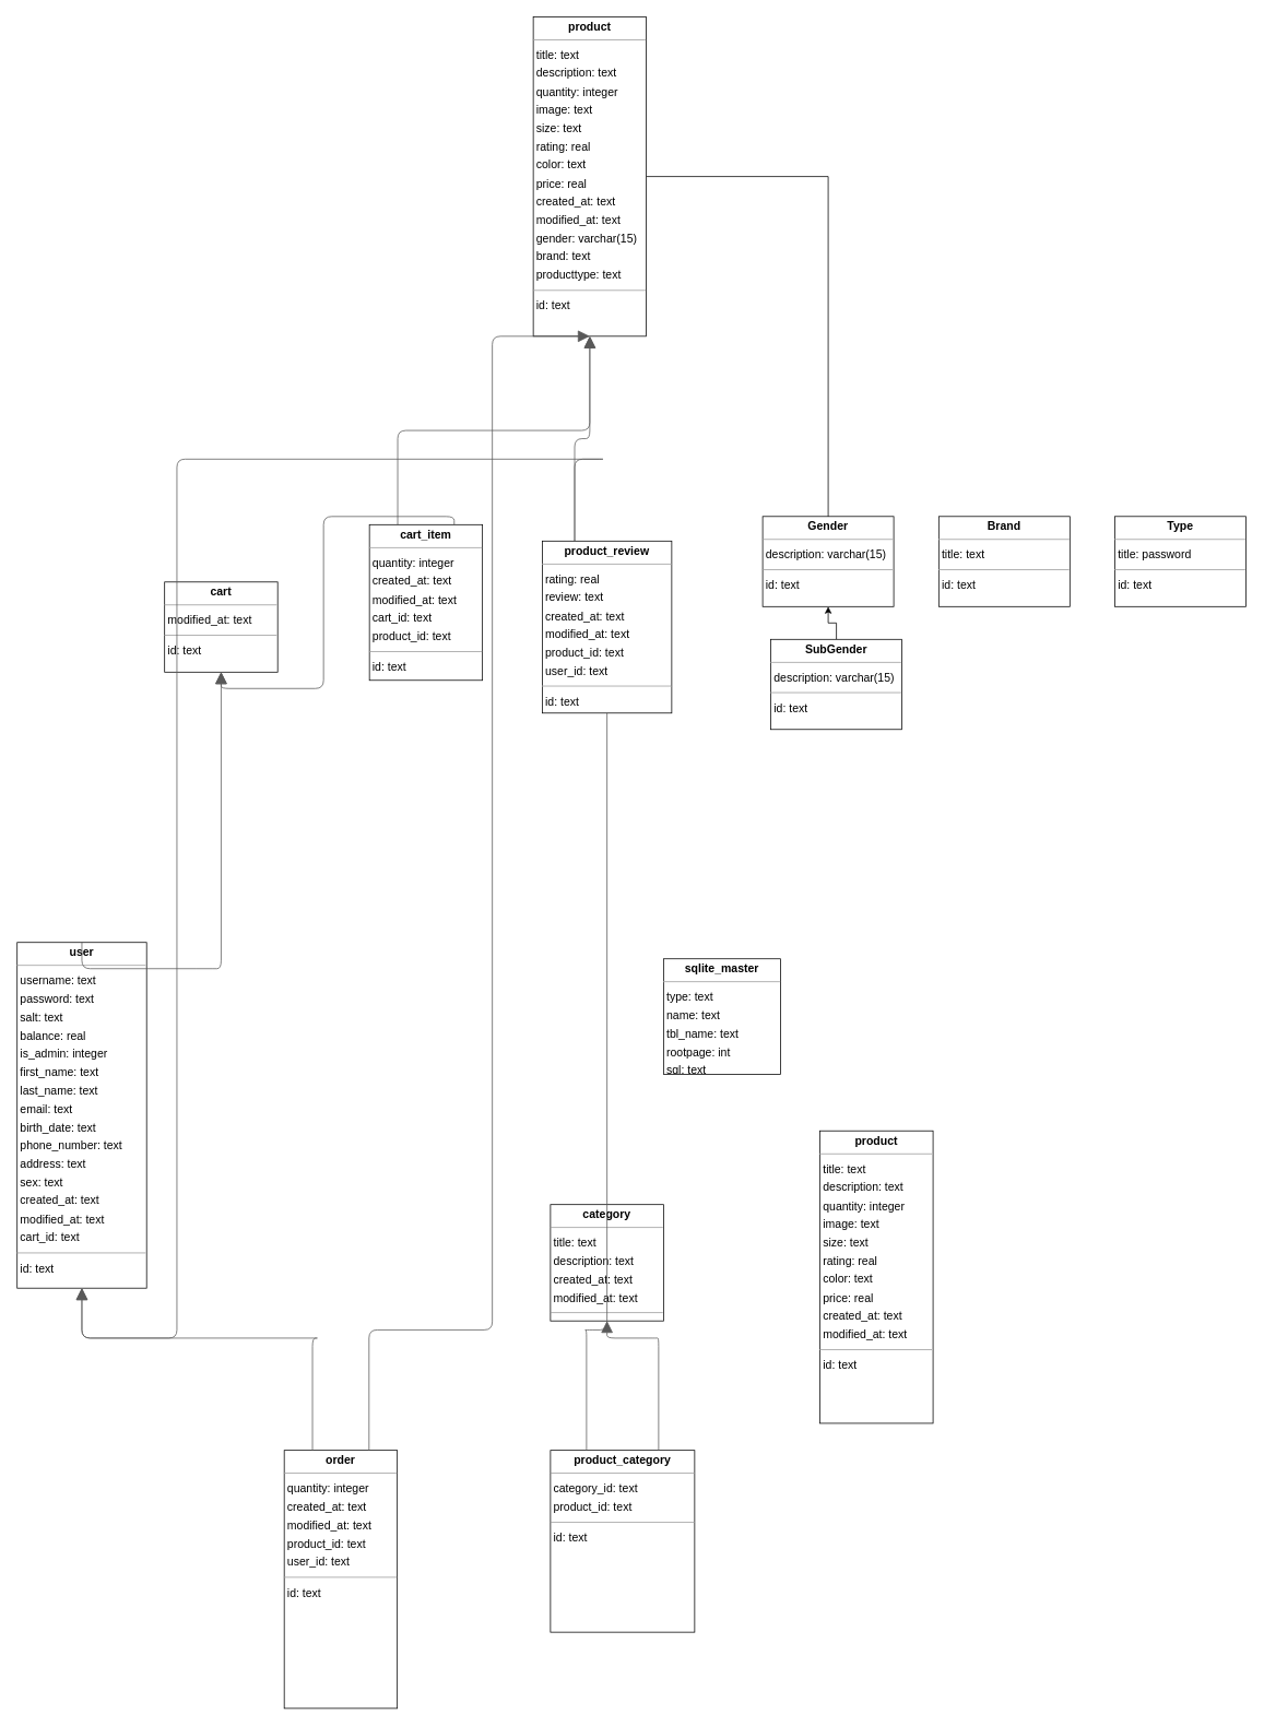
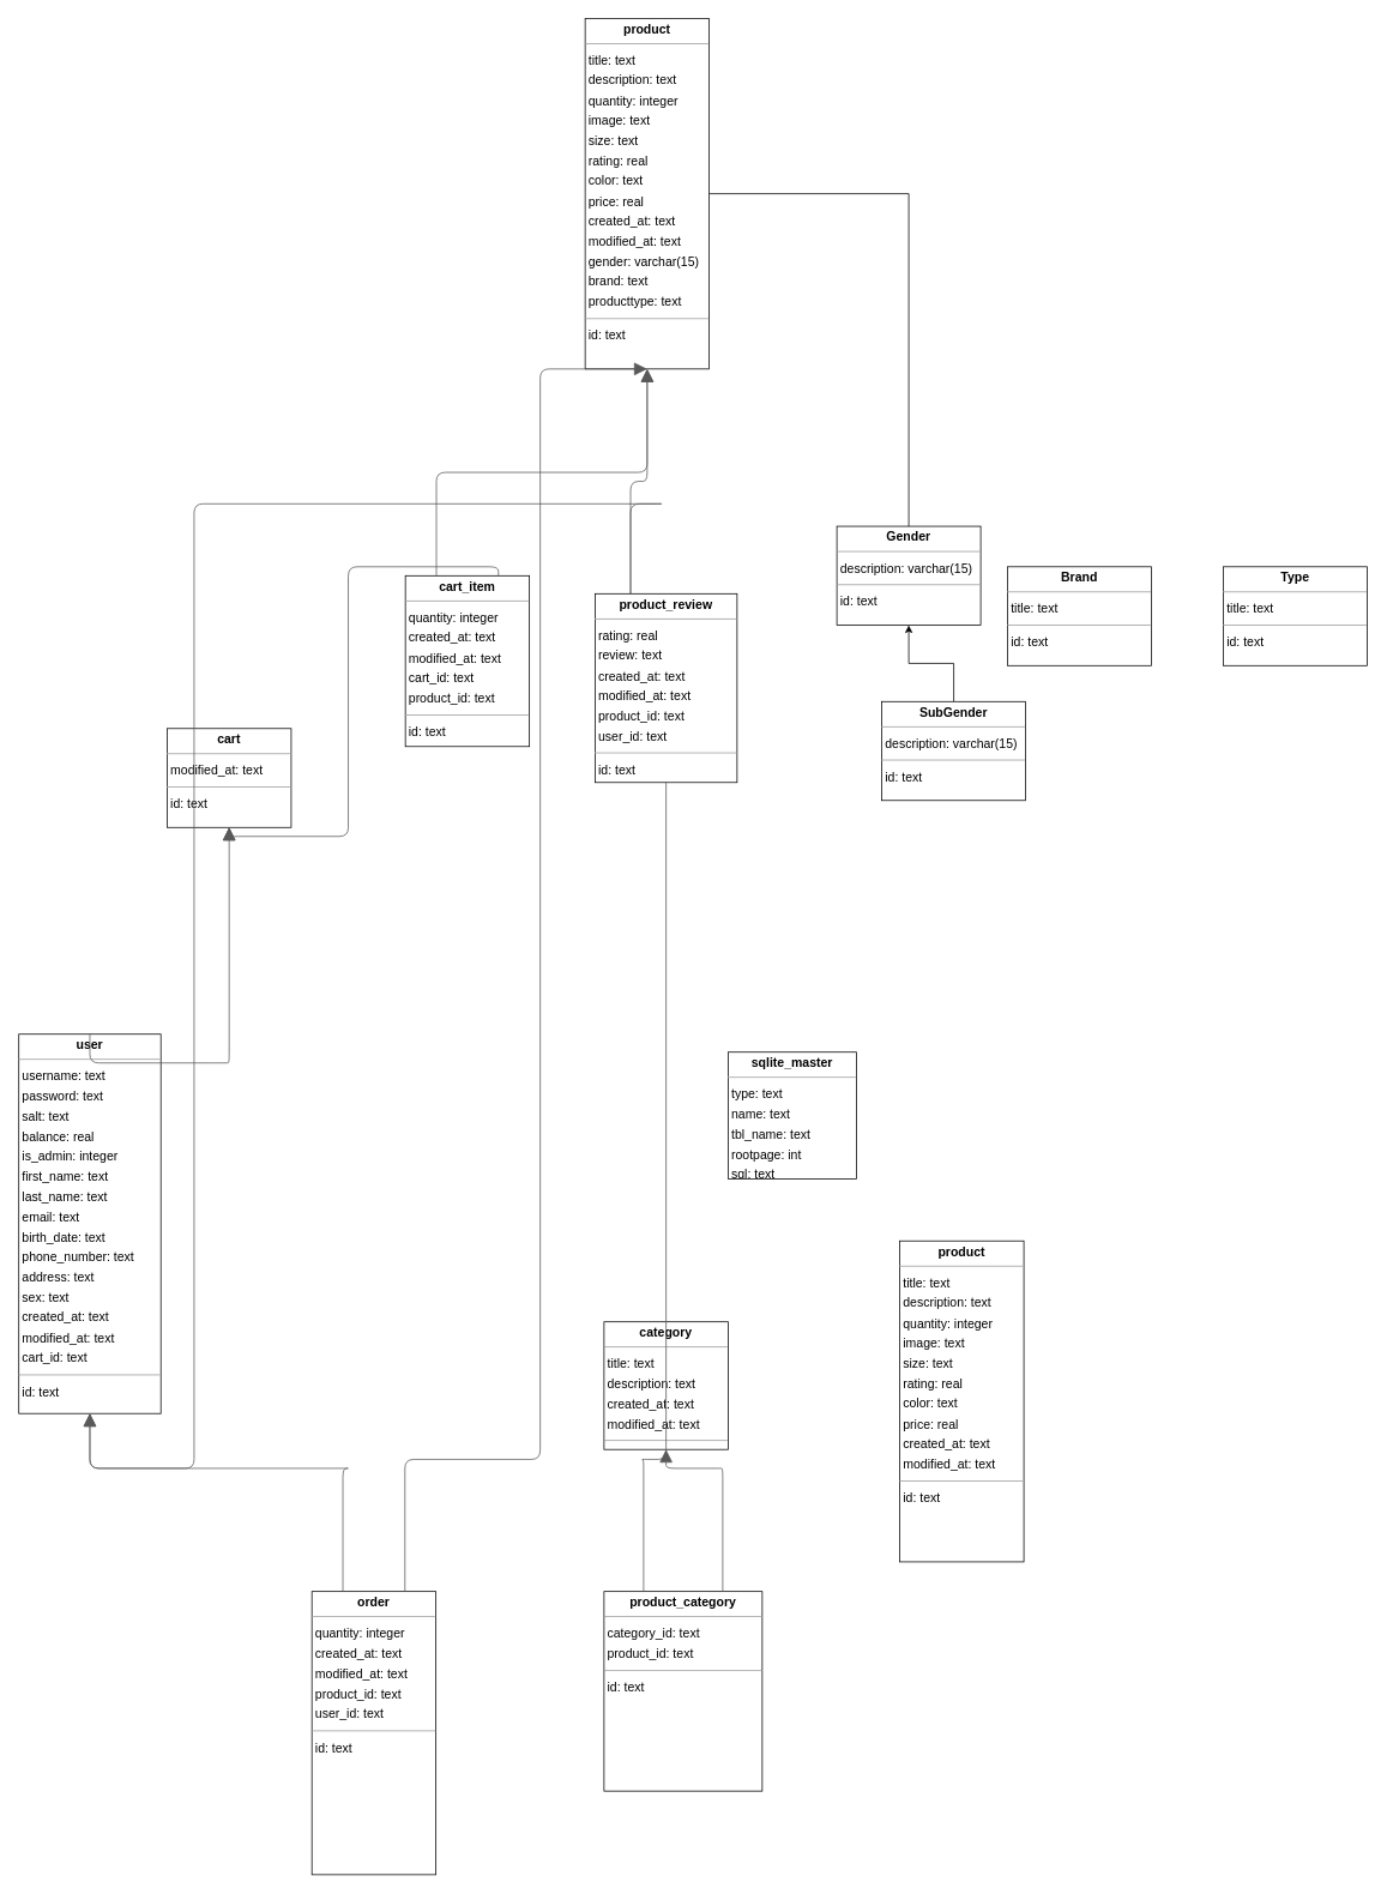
- <mxCell id="29" value="&lt;p style=&quot;margin:0px;margin-top:4px;text-align:center;&quot;&gt;&lt;b&gt;Type&lt;/b&gt;&lt;/p&gt;&lt;hr size=&quot;1&quot;&gt;&lt;p style=&quot;margin:0 0 0 4px;line-height:1.6;&quot;&gt;title: password&lt;/p&gt;&lt;hr size=&quot;1&quot;&gt;&lt;p style=&quot;margin:0 0 0 4px;line-height:1.6;&quot;&gt; id: text&lt;/p&gt;" style="verticalAlign=top;align=left;overflow=fill;fontSize=14;fontFamily=Helvetica;html=1;rounded=0;shadow=0;comic=0;labelBackgroundColor=none;strokeWidth=1;" vertex="1" parent="1"><mxGeometry x="1360" y="630" width="160" height="110" as="geometry" /></mxCell>
+ <mxCell id="29" value="&lt;p style=&quot;margin:0px;margin-top:4px;text-align:center;&quot;&gt;&lt;b&gt;Type&lt;/b&gt;&lt;/p&gt;&lt;hr size=&quot;1&quot;&gt;&lt;p style=&quot;margin:0 0 0 4px;line-height:1.6;&quot;&gt;title: text&lt;/p&gt;&lt;hr size=&quot;1&quot;&gt;&lt;p style=&quot;margin:0 0 0 4px;line-height:1.6;&quot;&gt; id: text&lt;/p&gt;" style="verticalAlign=top;align=left;overflow=fill;fontSize=14;fontFamily=Helvetica;html=1;rounded=0;shadow=0;comic=0;labelBackgroundColor=none;strokeWidth=1;" vertex="1" parent="1"><mxGeometry x="1360" y="630" width="160" height="110" as="geometry" /></mxCell>
- <mxCell id="22" value="&lt;p style=&quot;margin:0px;margin-top:4px;text-align:center;&quot;&gt;&lt;b&gt;Gender&lt;/b&gt;&lt;/p&gt;&lt;hr size=&quot;1&quot;&gt;&lt;p style=&quot;margin:0 0 0 4px;line-height:1.6;&quot;&gt;description: varchar(15)&lt;/p&gt;&lt;hr size=&quot;1&quot;&gt;&lt;p style=&quot;margin:0 0 0 4px;line-height:1.6;&quot;&gt; id: text&lt;/p&gt;" style="verticalAlign=top;align=left;overflow=fill;fontSize=14;fontFamily=Helvetica;html=1;rounded=0;shadow=0;comic=0;labelBackgroundColor=none;strokeWidth=1;" vertex="1" parent="1"><mxGeometry x="930" y="630" width="160" height="110" as="geometry" /></mxCell>
+ <mxCell id="22" value="&lt;p style=&quot;margin:0px;margin-top:4px;text-align:center;&quot;&gt;&lt;b&gt;Gender&lt;/b&gt;&lt;/p&gt;&lt;hr size=&quot;1&quot;&gt;&lt;p style=&quot;margin:0 0 0 4px;line-height:1.6;&quot;&gt;description: varchar(15)&lt;/p&gt;&lt;hr size=&quot;1&quot;&gt;&lt;p style=&quot;margin:0 0 0 4px;line-height:1.6;&quot;&gt; id: text&lt;/p&gt;" style="verticalAlign=top;align=left;overflow=fill;fontSize=14;fontFamily=Helvetica;html=1;rounded=0;shadow=0;comic=0;labelBackgroundColor=none;strokeWidth=1;" vertex="1" parent="1"><mxGeometry x="930" y="585" width="160" height="110" as="geometry" /></mxCell>
- <mxCell id="28" value="&lt;p style=&quot;margin:0px;margin-top:4px;text-align:center;&quot;&gt;&lt;b&gt;Brand&lt;/b&gt;&lt;/p&gt;&lt;hr size=&quot;1&quot;&gt;&lt;p style=&quot;margin:0 0 0 4px;line-height:1.6;&quot;&gt;title: text&lt;/p&gt;&lt;hr size=&quot;1&quot;&gt;&lt;p style=&quot;margin:0 0 0 4px;line-height:1.6;&quot;&gt; id: text&lt;/p&gt;" style="verticalAlign=top;align=left;overflow=fill;fontSize=14;fontFamily=Helvetica;html=1;rounded=0;shadow=0;comic=0;labelBackgroundColor=none;strokeWidth=1;" vertex="1" parent="1"><mxGeometry x="1145" y="630" width="160" height="110" as="geometry" /></mxCell>
+ <mxCell id="28" value="&lt;p style=&quot;margin:0px;margin-top:4px;text-align:center;&quot;&gt;&lt;b&gt;Brand&lt;/b&gt;&lt;/p&gt;&lt;hr size=&quot;1&quot;&gt;&lt;p style=&quot;margin:0 0 0 4px;line-height:1.6;&quot;&gt;title: text&lt;/p&gt;&lt;hr size=&quot;1&quot;&gt;&lt;p style=&quot;margin:0 0 0 4px;line-height:1.6;&quot;&gt; id: text&lt;/p&gt;" style="verticalAlign=top;align=left;overflow=fill;fontSize=14;fontFamily=Helvetica;html=1;rounded=0;shadow=0;comic=0;labelBackgroundColor=none;strokeWidth=1;" vertex="1" parent="1"><mxGeometry x="1120" y="630" width="160" height="110" as="geometry" /></mxCell>
- <mxCell id="2" value="&lt;p style=&quot;margin:0px;margin-top:4px;text-align:center;&quot;&gt;&lt;b&gt;cart&lt;/b&gt;&lt;/p&gt;&lt;hr size=&quot;1&quot;/&gt;&lt;p style=&quot;margin:0 0 0 4px;line-height:1.6;&quot;&gt; modified_at: text&lt;/p&gt;&lt;hr size=&quot;1&quot;/&gt;&lt;p style=&quot;margin:0 0 0 4px;line-height:1.6;&quot;&gt; id: text&lt;/p&gt;" style="verticalAlign=top;align=left;overflow=fill;fontSize=14;fontFamily=Helvetica;html=1;rounded=0;shadow=0;comic=0;labelBackgroundColor=none;strokeWidth=1;" parent="1" vertex="1"><mxGeometry x="200" y="710" width="138" height="110" as="geometry" /></mxCell>
+ <mxCell id="2" value="&lt;p style=&quot;margin:0px;margin-top:4px;text-align:center;&quot;&gt;&lt;b&gt;cart&lt;/b&gt;&lt;/p&gt;&lt;hr size=&quot;1&quot;/&gt;&lt;p style=&quot;margin:0 0 0 4px;line-height:1.6;&quot;&gt; modified_at: text&lt;/p&gt;&lt;hr size=&quot;1&quot;/&gt;&lt;p style=&quot;margin:0 0 0 4px;line-height:1.6;&quot;&gt; id: text&lt;/p&gt;" style="verticalAlign=top;align=left;overflow=fill;fontSize=14;fontFamily=Helvetica;html=1;rounded=0;shadow=0;comic=0;labelBackgroundColor=none;strokeWidth=1;" parent="1" vertex="1"><mxGeometry x="185" y="810" width="138" height="110" as="geometry" /></mxCell>
- <mxCell id="27" value="&lt;p style=&quot;margin:0px;margin-top:4px;text-align:center;&quot;&gt;&lt;b&gt;SubGender&lt;/b&gt;&lt;/p&gt;&lt;hr size=&quot;1&quot;&gt;&lt;p style=&quot;margin:0 0 0 4px;line-height:1.6;&quot;&gt;description: varchar(15)&lt;/p&gt;&lt;hr size=&quot;1&quot;&gt;&lt;p style=&quot;margin:0 0 0 4px;line-height:1.6;&quot;&gt; id: text&lt;/p&gt;" style="verticalAlign=top;align=left;overflow=fill;fontSize=14;fontFamily=Helvetica;html=1;rounded=0;shadow=0;comic=0;labelBackgroundColor=none;strokeWidth=1;" vertex="1" parent="1"><mxGeometry x="940" y="780" width="160" height="110" as="geometry" /></mxCell>
+ <mxCell id="27" value="&lt;p style=&quot;margin:0px;margin-top:4px;text-align:center;&quot;&gt;&lt;b&gt;SubGender&lt;/b&gt;&lt;/p&gt;&lt;hr size=&quot;1&quot;&gt;&lt;p style=&quot;margin:0 0 0 4px;line-height:1.6;&quot;&gt;description: varchar(15)&lt;/p&gt;&lt;hr size=&quot;1&quot;&gt;&lt;p style=&quot;margin:0 0 0 4px;line-height:1.6;&quot;&gt; id: text&lt;/p&gt;" style="verticalAlign=top;align=left;overflow=fill;fontSize=14;fontFamily=Helvetica;html=1;rounded=0;shadow=0;comic=0;labelBackgroundColor=none;strokeWidth=1;" vertex="1" parent="1"><mxGeometry x="980" y="780" width="160" height="110" as="geometry" /></mxCell>
